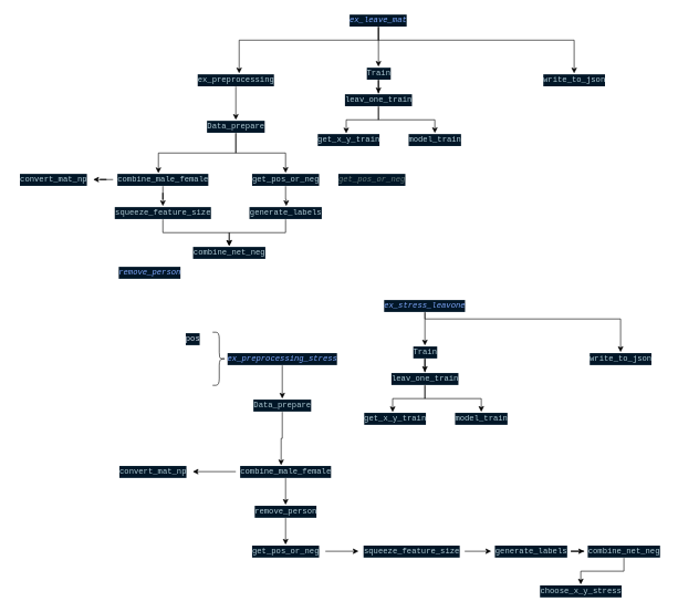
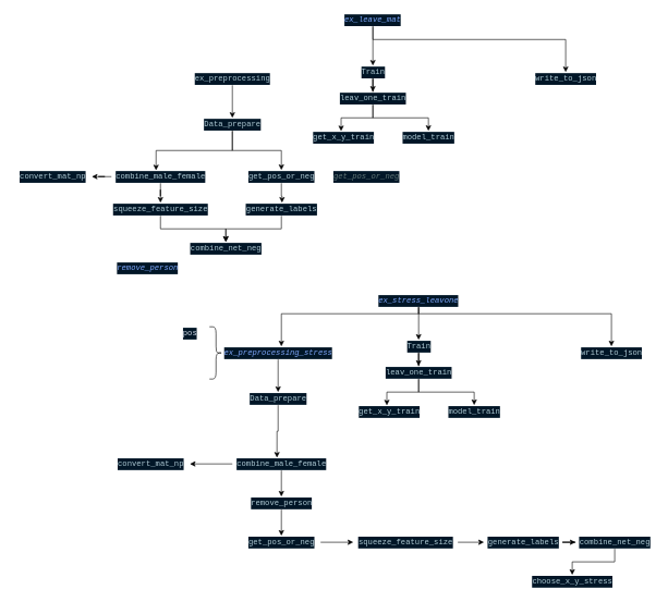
- <mxCell id="2" style="edgeStyle=orthogonalEdgeStyle;rounded=0;orthogonalLoop=1;jettySize=auto;html=1;" edge="1" parent="1" source="5" target="7"><mxGeometry relative="1" as="geometry"><Array as="points"><mxPoint x="570" y="60" /><mxPoint x="360" y="60" /></Array></mxGeometry></mxCell>
+ <mxCell id="32" style="edgeStyle=orthogonalEdgeStyle;rounded=0;orthogonalLoop=1;jettySize=auto;html=1;" edge="1" parent="1" source="35" target="37"><mxGeometry relative="1" as="geometry"><Array as="points"><mxPoint x="640" y="480" /><mxPoint x="430" y="480" /></Array></mxGeometry></mxCell>
